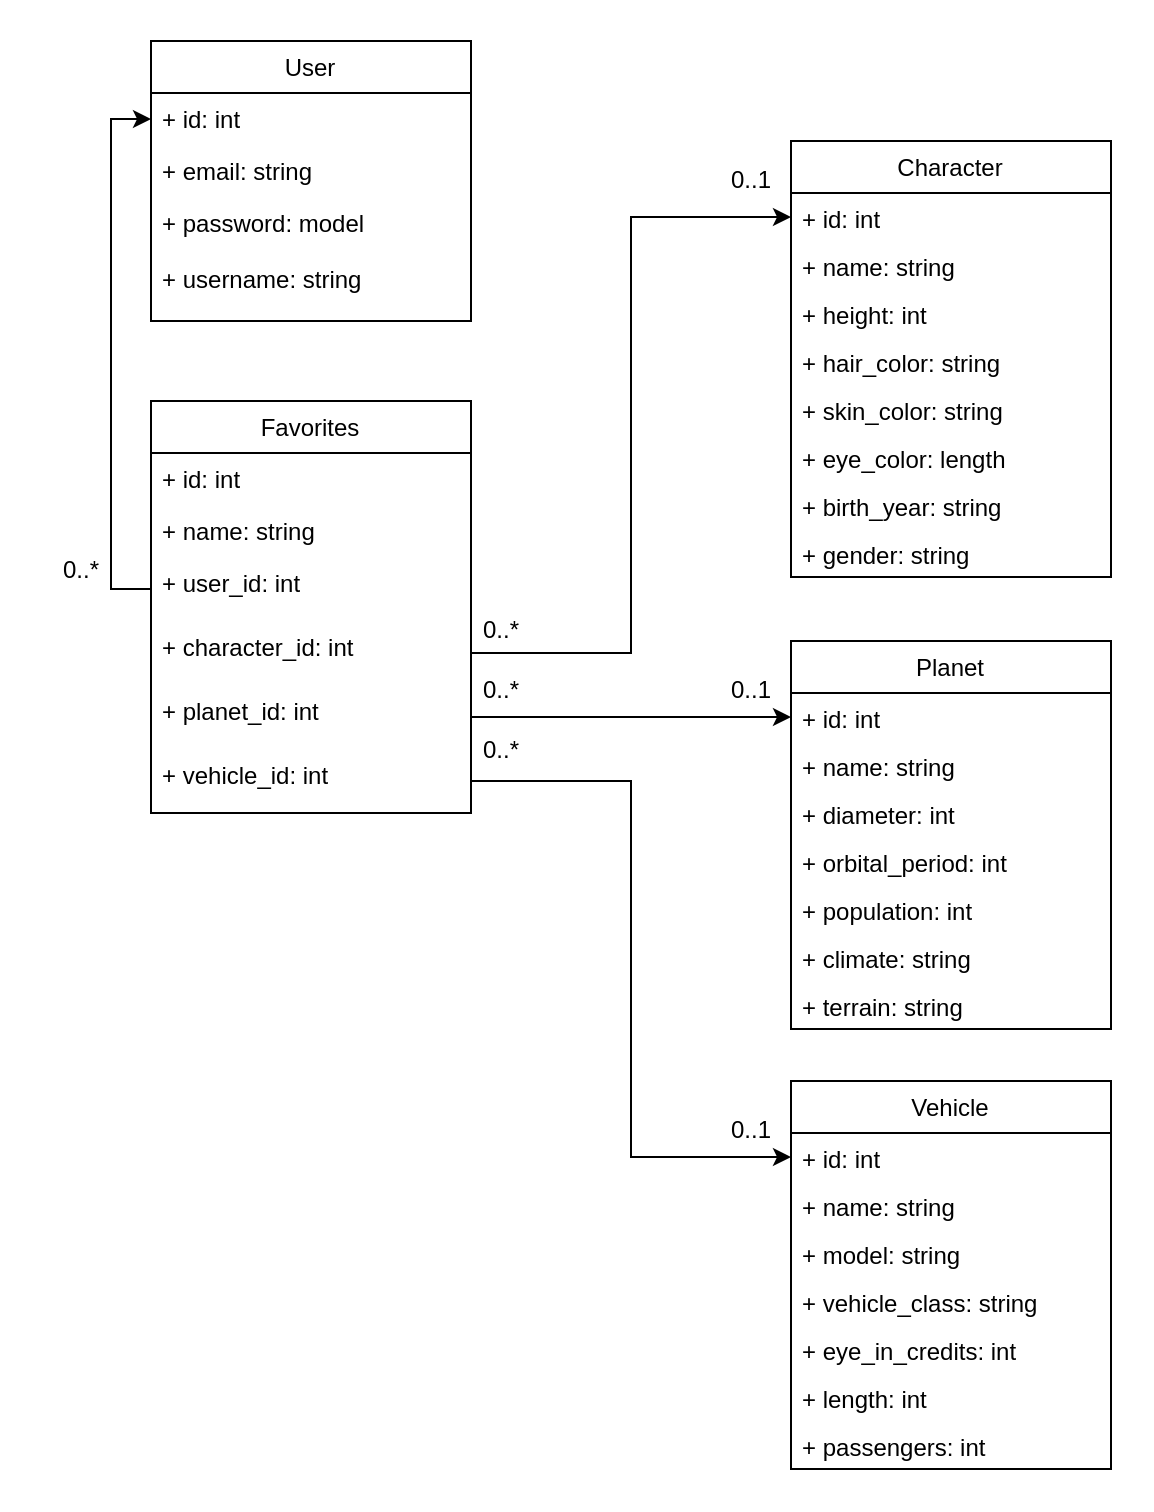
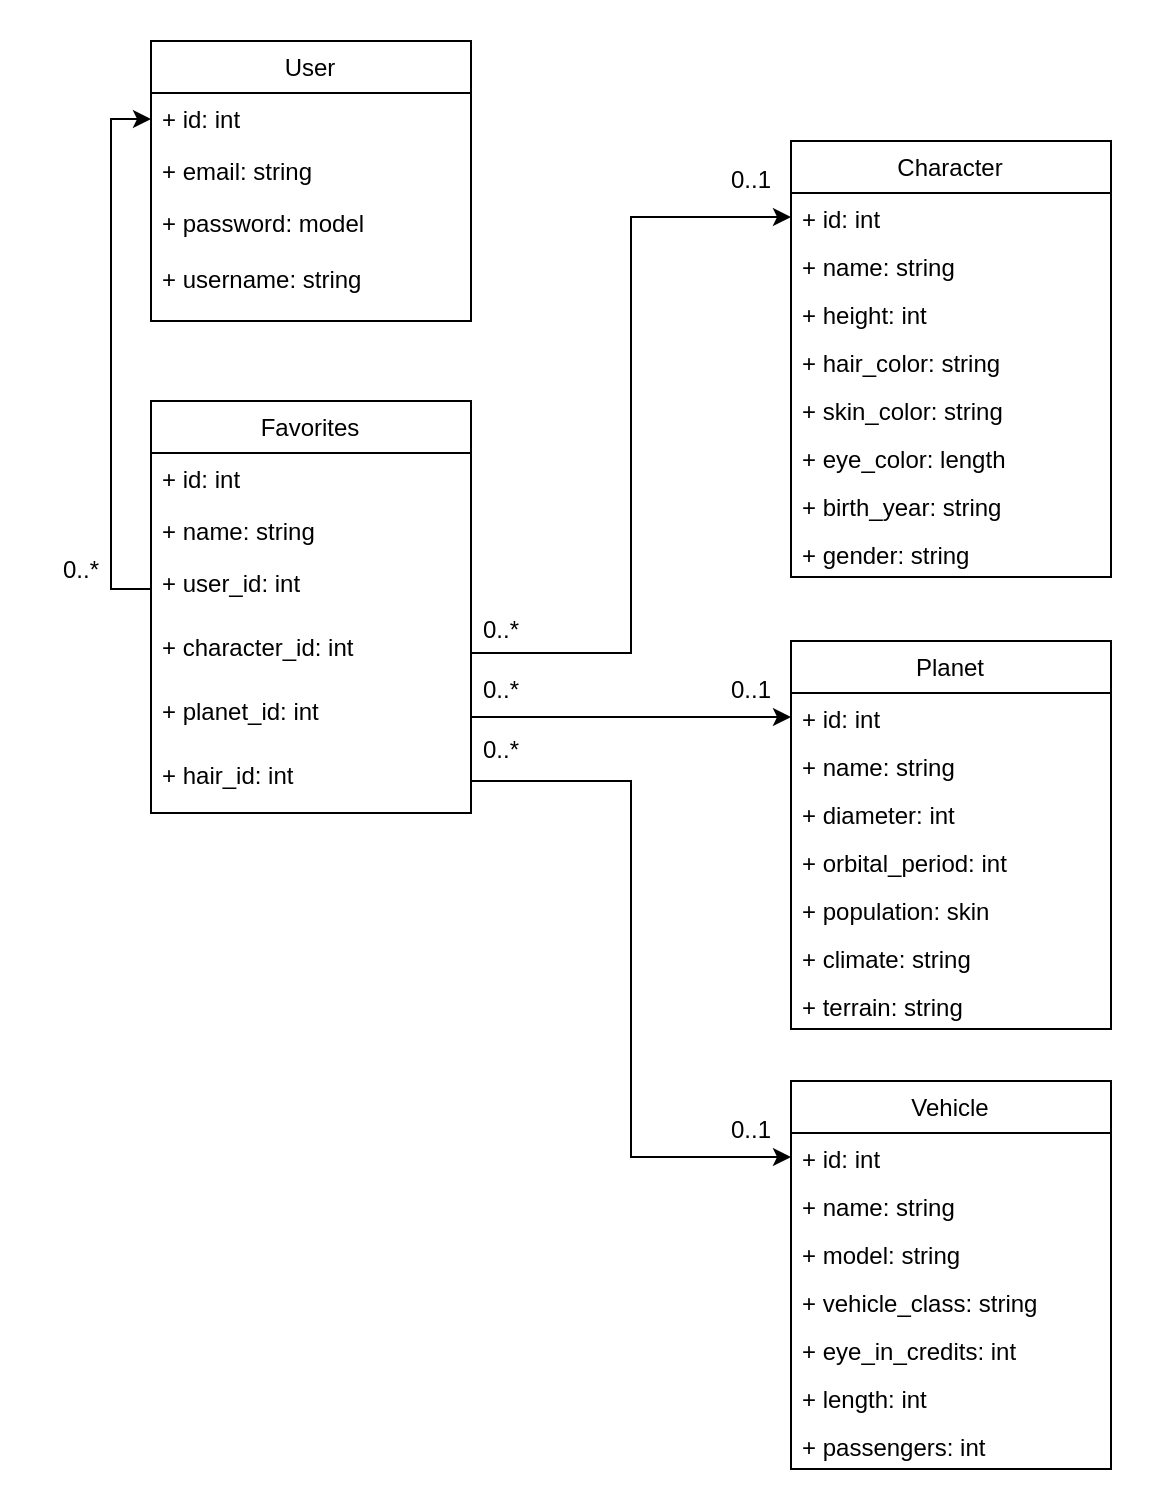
- <mxCell id="12" value="+ vehicle_id: int" style="text;strokeColor=none;fillColor=none;align=left;verticalAlign=top;spacingLeft=4;spacingRight=4;overflow=hidden;rotatable=0;points=[[0,0.5],[1,0.5]];portConstraint=eastwest;" parent="6" vertex="1"><mxGeometry y="174" width="160" height="32" as="geometry" /></mxCell>
+ <mxCell id="12" value="+ hair_id: int" style="text;strokeColor=none;fillColor=none;align=left;verticalAlign=top;spacingLeft=4;spacingRight=4;overflow=hidden;rotatable=0;points=[[0,0.5],[1,0.5]];portConstraint=eastwest;" parent="6" vertex="1"><mxGeometry y="174" width="160" height="32" as="geometry" /></mxCell>
- <mxCell id="27" value="+ population: int" style="text;strokeColor=none;fillColor=none;align=left;verticalAlign=top;spacingLeft=4;spacingRight=4;overflow=hidden;rotatable=0;points=[[0,0.5],[1,0.5]];portConstraint=eastwest;" parent="22" vertex="1"><mxGeometry y="122" width="160" height="24" as="geometry" /></mxCell>
+ <mxCell id="27" value="+ population: skin" style="text;strokeColor=none;fillColor=none;align=left;verticalAlign=top;spacingLeft=4;spacingRight=4;overflow=hidden;rotatable=0;points=[[0,0.5],[1,0.5]];portConstraint=eastwest;" parent="22" vertex="1"><mxGeometry y="122" width="160" height="24" as="geometry" /></mxCell>
